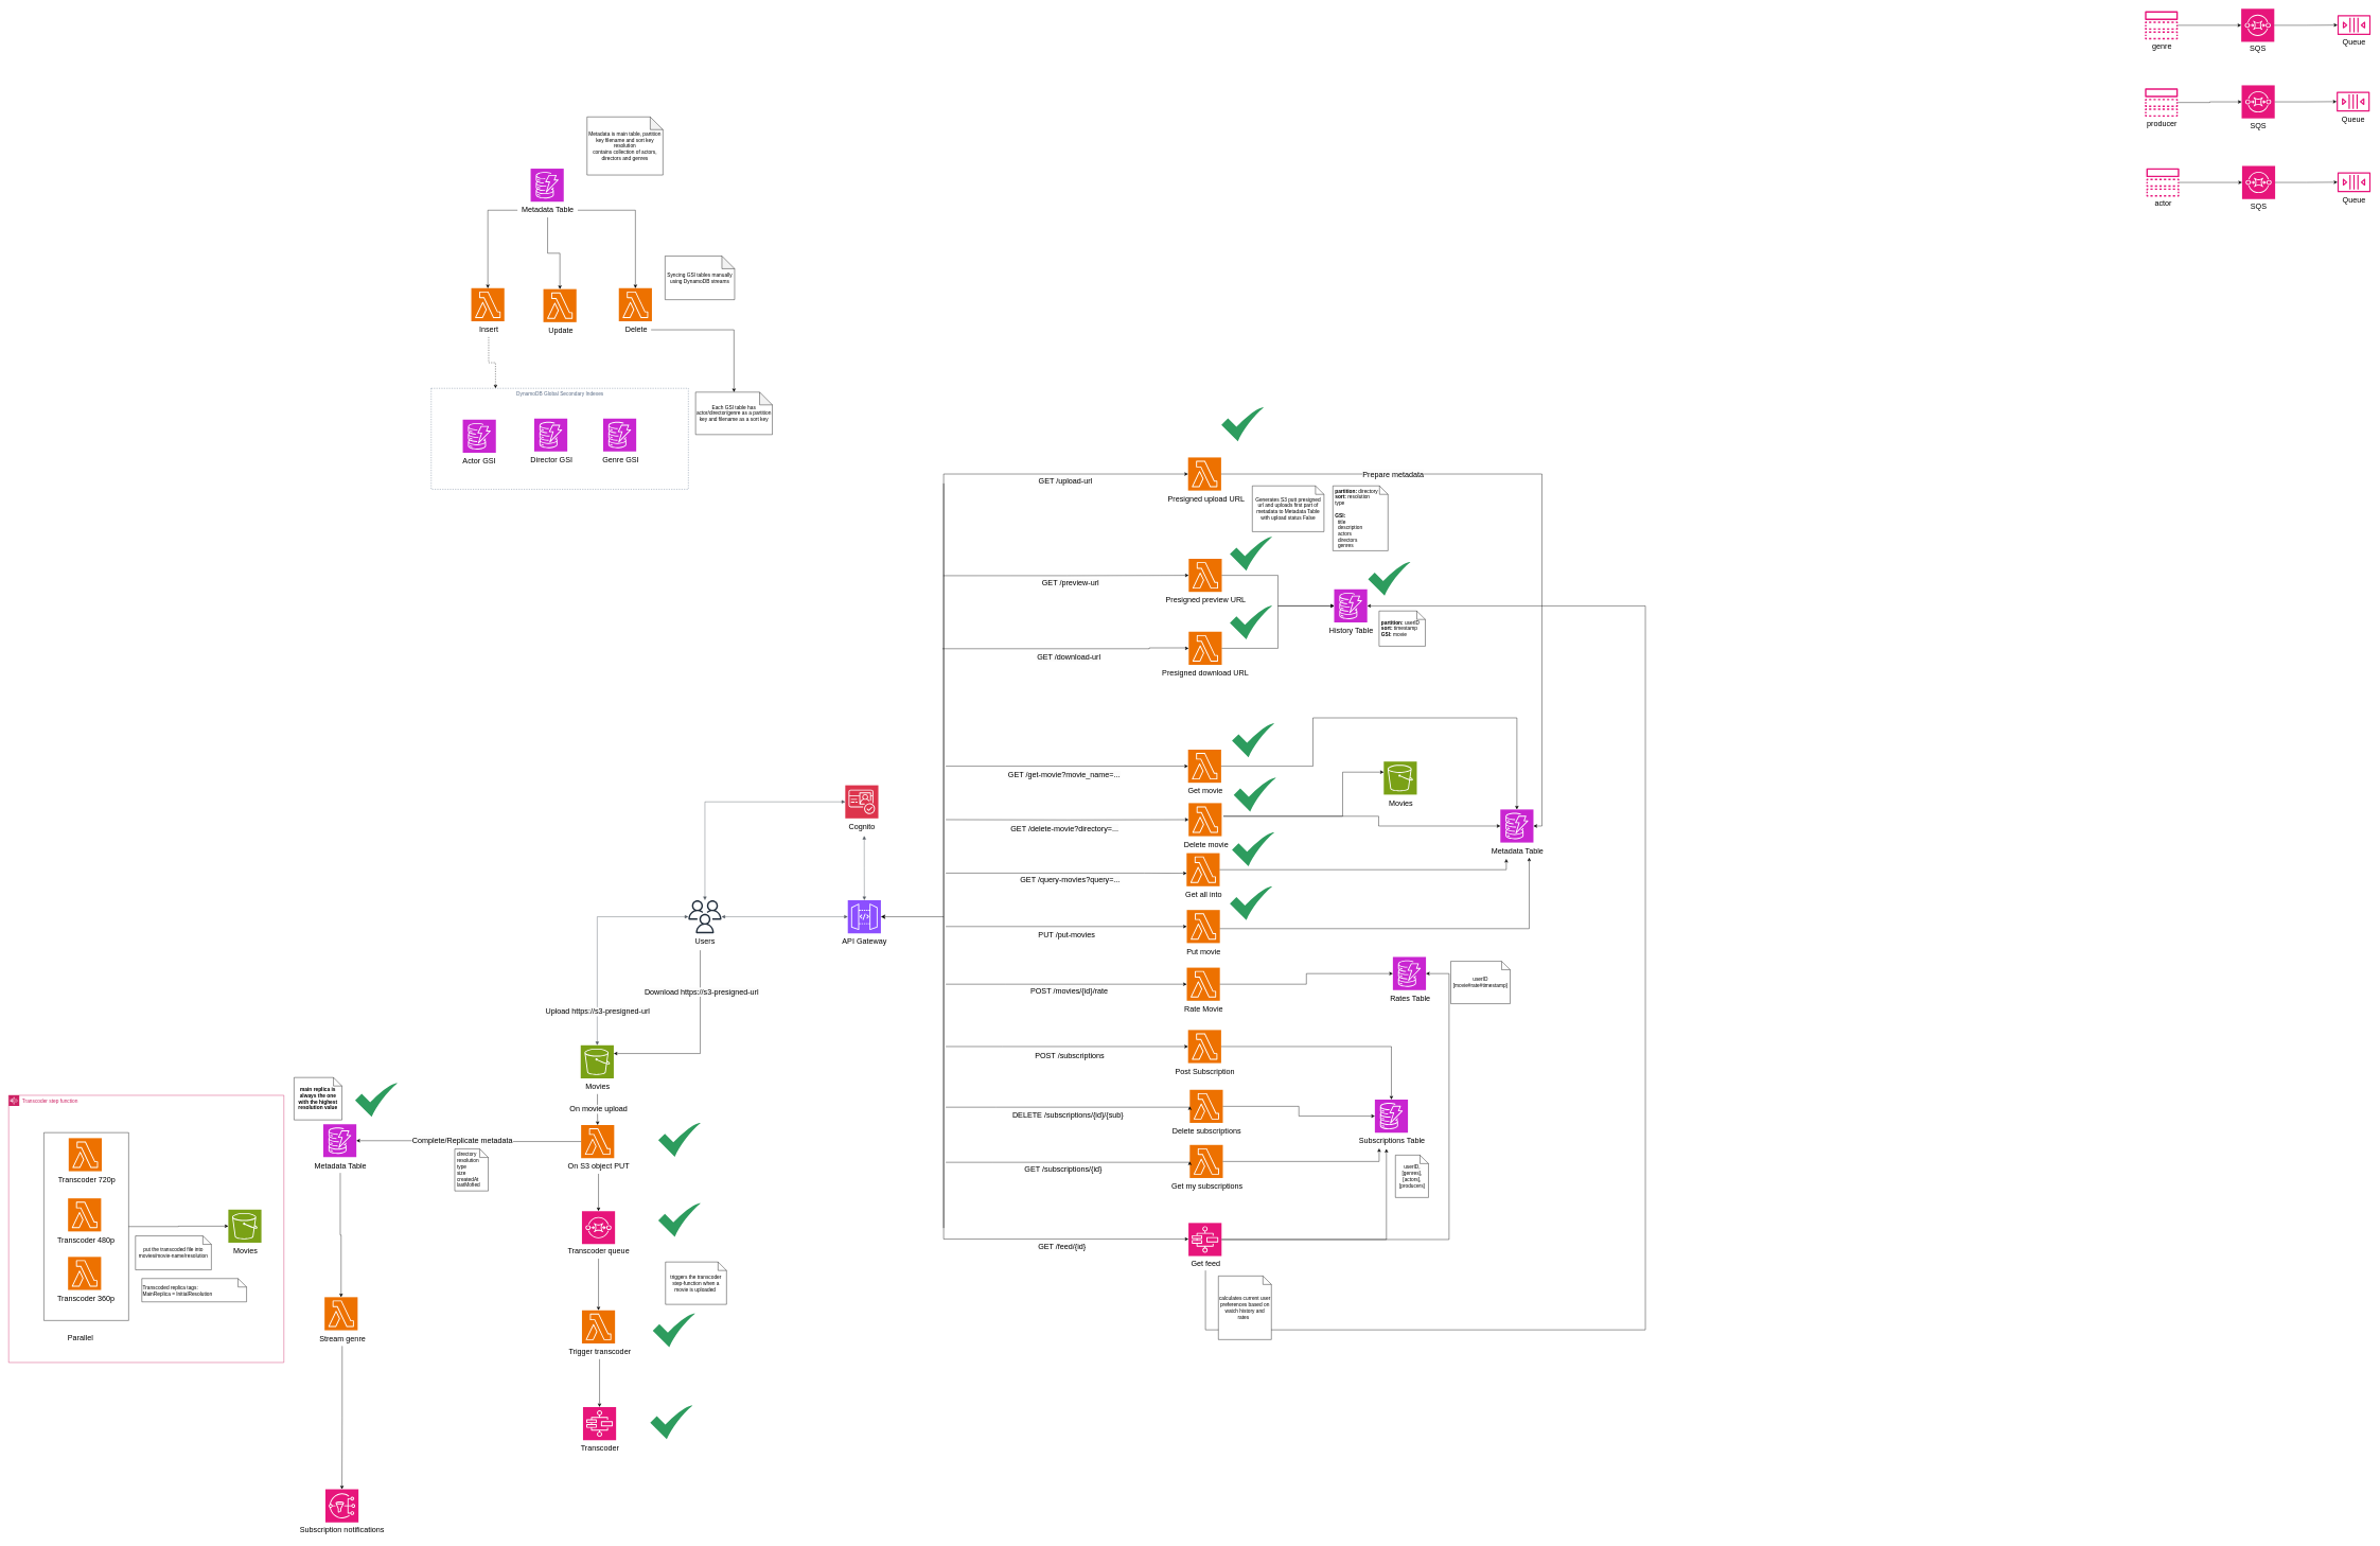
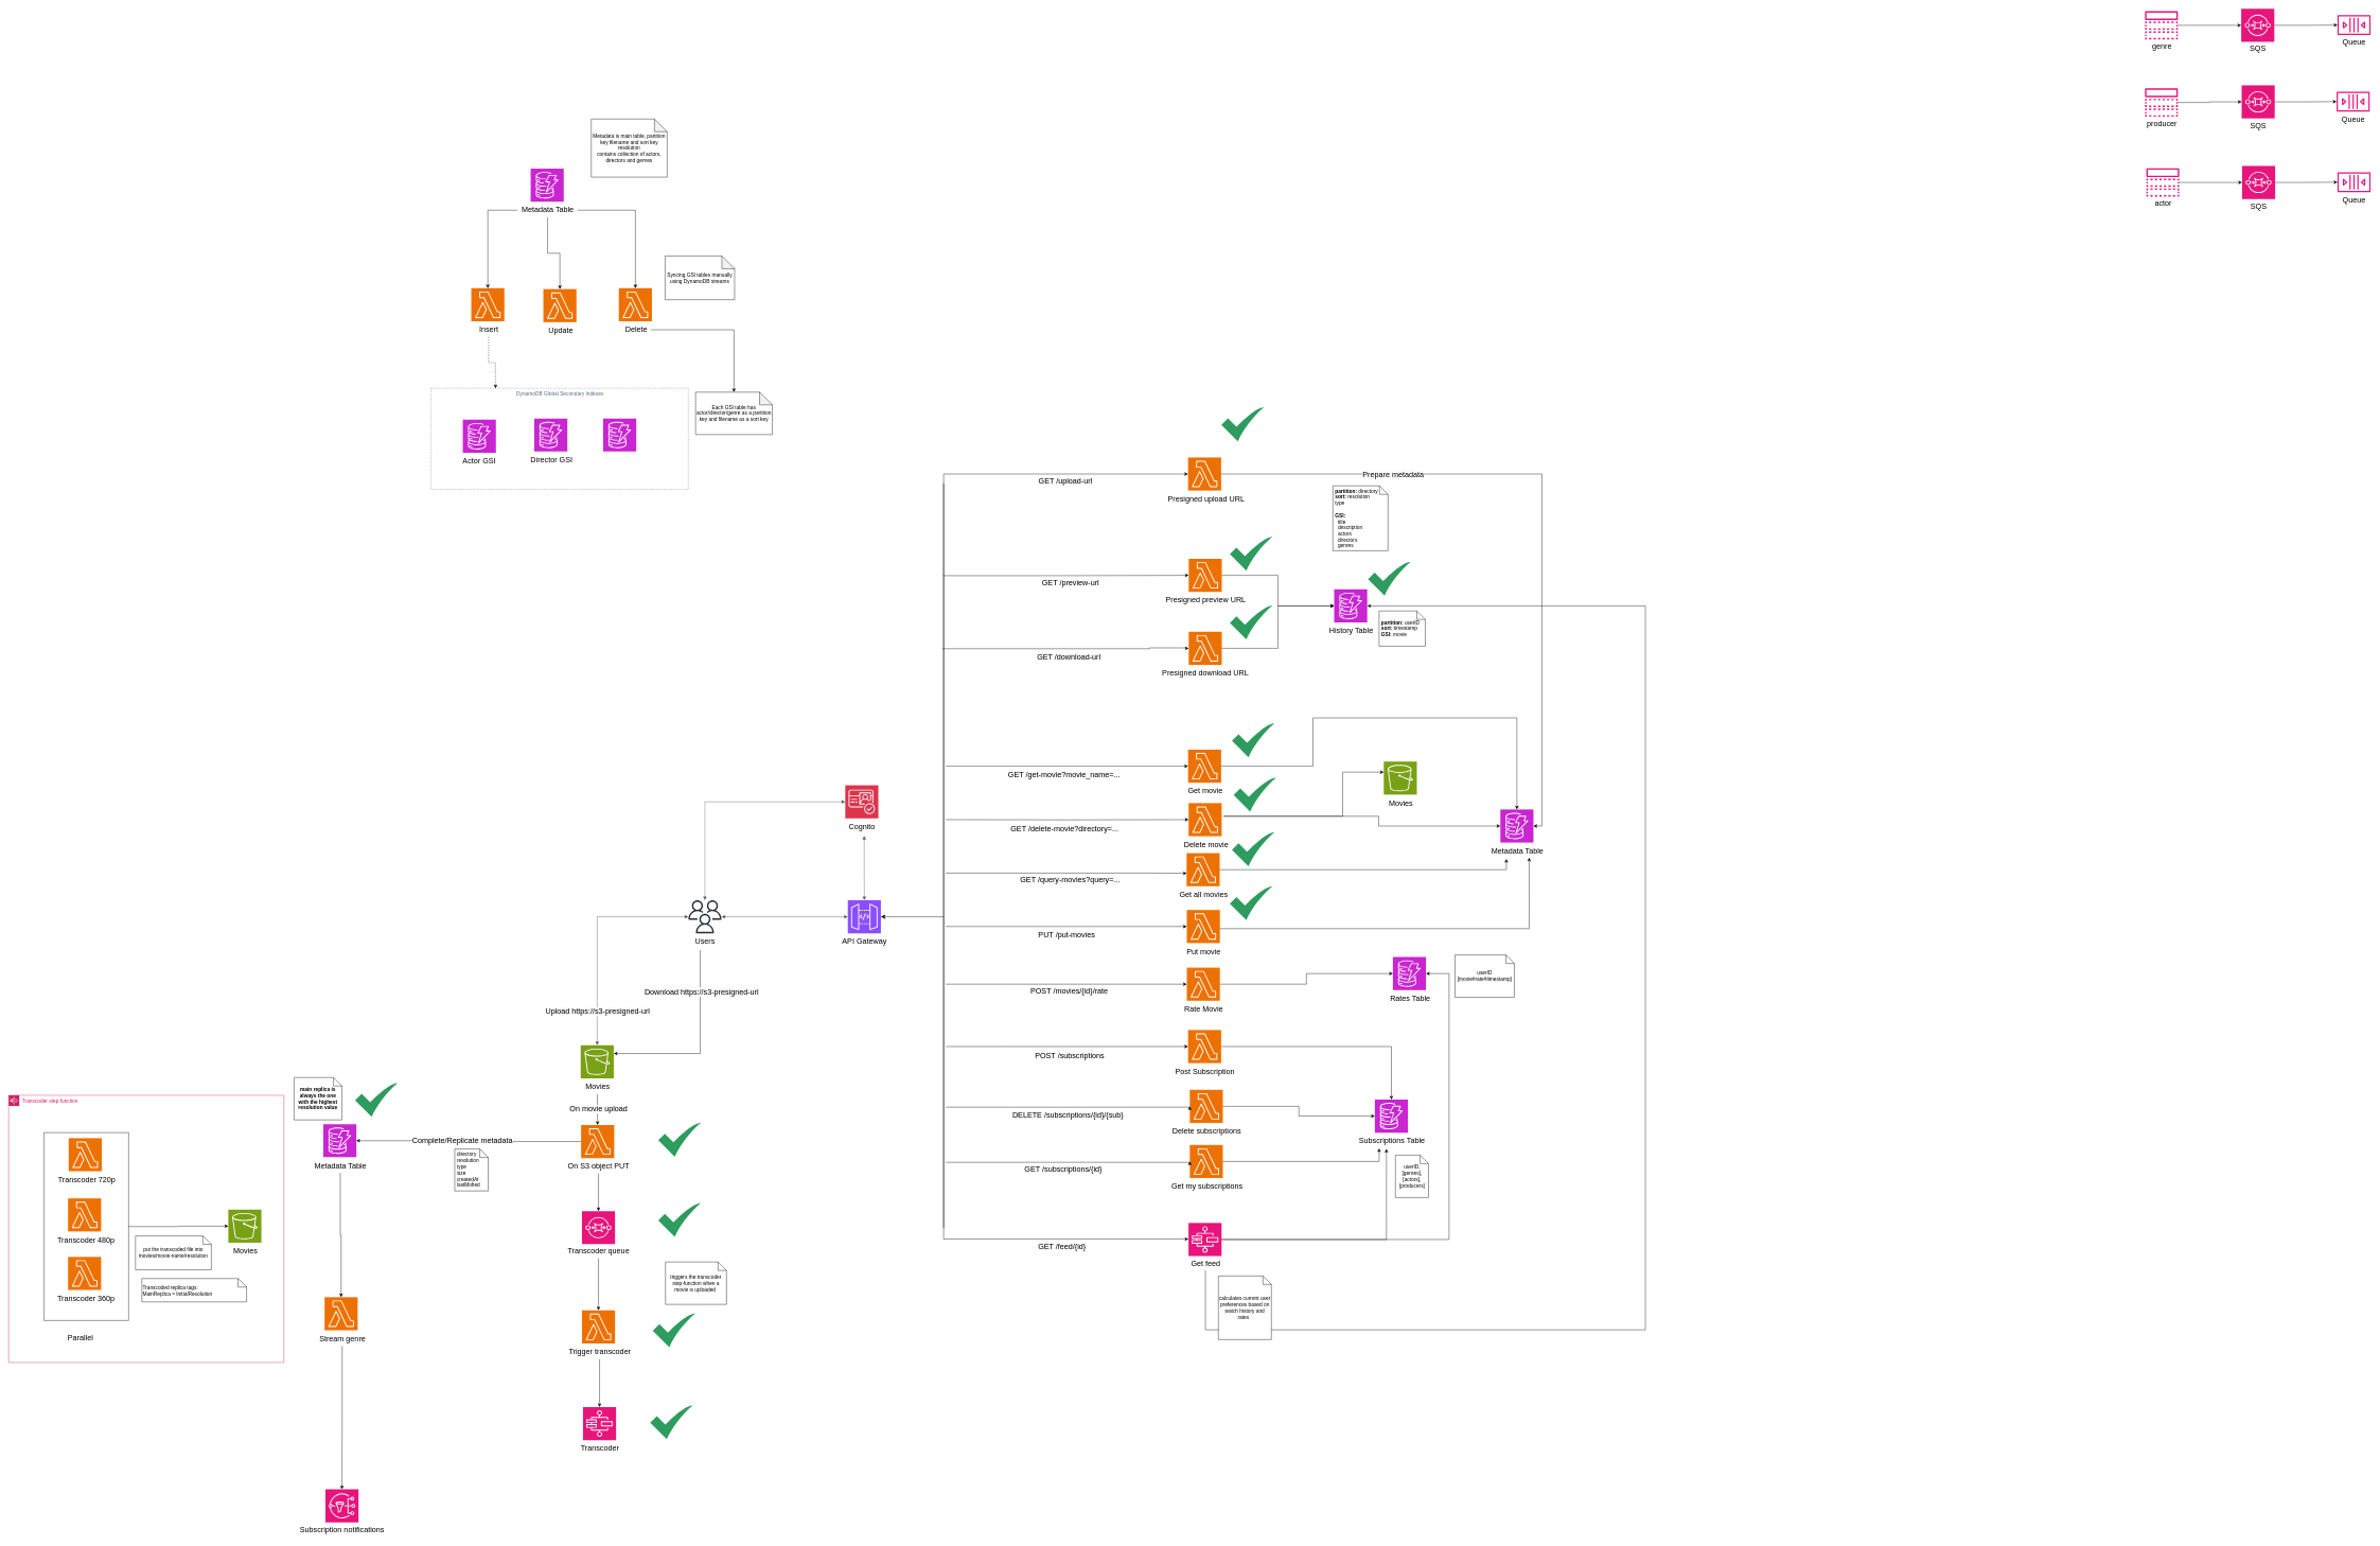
- <mxCell id="205" value="Metadata is main table, partition key filename and sort key resolution&lt;br&gt;contains collection of actors, directors and genres" style="shape=note;whiteSpace=wrap;html=1;backgroundOutline=1;darkOpacity=0.05;" parent="177" vertex="1"><mxGeometry x="309" width="179" height="137" as="geometry" /></mxCell>
+ <mxCell id="205" value="Metadata is main table, partition key filename and sort key resolution&lt;br&gt;contains collection of actors, directors and genres" style="shape=note;whiteSpace=wrap;html=1;backgroundOutline=1;darkOpacity=0.05;" parent="177" vertex="1"><mxGeometry x="319" y="5" width="179" height="137" as="geometry" /></mxCell>
- <mxCell id="190" value="&lt;font style=&quot;font-size: 18px;&quot;&gt;Genre GSI&lt;/font&gt;" style="text;html=1;align=center;verticalAlign=middle;resizable=0;points=[];autosize=1;strokeColor=none;fillColor=none;" parent="188" vertex="1"><mxGeometry x="5" y="81" width="103" height="34" as="geometry" /></mxCell>
- <mxCell id="213" value="Generates S3 putt presigned url and uploads first part of metadata to Metadata Table with upload status False" style="shape=note;size=20;whiteSpace=wrap;html=1;" parent="1" vertex="1"><mxGeometry x="2953" y="1145" width="169" height="108" as="geometry" /></mxCell>
- <mxCell id="60" value="&lt;font style=&quot;font-size: 18px;&quot;&gt;Get all into&lt;/font&gt;" style="text;html=1;align=center;verticalAlign=middle;resizable=0;points=[];autosize=1;strokeColor=none;fillColor=none;" parent="58" vertex="1"><mxGeometry x="-12" y="81" width="135" height="34" as="geometry" /></mxCell>
+ <mxCell id="60" value="&lt;font style=&quot;font-size: 18px;&quot;&gt;Get all movies&lt;/font&gt;" style="text;html=1;align=center;verticalAlign=middle;resizable=0;points=[];autosize=1;strokeColor=none;fillColor=none;" parent="58" vertex="1"><mxGeometry x="-12" y="81" width="135" height="34" as="geometry" /></mxCell>
- <mxCell id="158" value="userID&lt;br&gt;[movie#rate#timestamp]" style="shape=note;size=20;whiteSpace=wrap;html=1;" parent="1" vertex="1"><mxGeometry x="3421" y="2266" width="140" height="100" as="geometry" /></mxCell>
+ <mxCell id="158" value="userID&lt;br&gt;[movie#rate#timestamp]" style="shape=note;size=20;whiteSpace=wrap;html=1;" parent="1" vertex="1"><mxGeometry x="3431" y="2251" width="140" height="100" as="geometry" /></mxCell>
